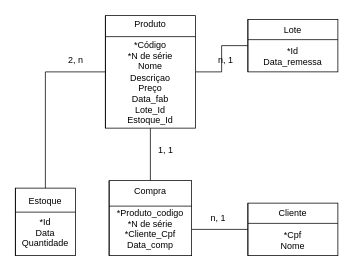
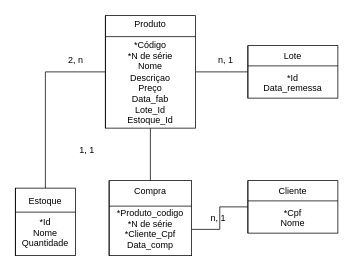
- <mxCell id="8" value="Lote&lt;br&gt;&lt;br&gt;*Id&lt;br&gt;Data_remessa" style="shape=internalStorage;whiteSpace=wrap;html=1;backgroundOutline=1;dx=0;dy=27;" parent="1" vertex="1"><mxGeometry x="330" y="25" width="120" height="70" as="geometry" /></mxCell>
+ <mxCell id="8" value="Lote&lt;br&gt;&lt;br&gt;*Id&lt;br&gt;Data_remessa" style="shape=internalStorage;whiteSpace=wrap;html=1;backgroundOutline=1;dx=0;dy=27;" parent="1" vertex="1"><mxGeometry x="330" y="60" width="120" height="70" as="geometry" /></mxCell>
- <mxCell id="12" value="1, 1" style="text;html=1;align=center;verticalAlign=middle;resizable=0;points=[];autosize=1;" parent="1" vertex="1"><mxGeometry x="200" y="190" width="40" height="20" as="geometry" /></mxCell>
+ <mxCell id="12" value="1, 1" style="text;html=1;align=center;verticalAlign=middle;resizable=0;points=[];autosize=1;" parent="1" vertex="1"><mxGeometry x="95" y="190" width="40" height="20" as="geometry" /></mxCell>
- <mxCell id="9" value="Estoque&lt;br&gt;&lt;br&gt;*Id&lt;br&gt;Data&lt;br&gt;Quantidade" style="shape=internalStorage;whiteSpace=wrap;html=1;backgroundOutline=1;dx=0;dy=32;" parent="1" vertex="1"><mxGeometry x="20" y="250" width="80" height="90" as="geometry" /></mxCell>
+ <mxCell id="9" value="Estoque&lt;br&gt;&lt;br&gt;*Id&lt;br&gt;Nome&lt;br&gt;Quantidade" style="shape=internalStorage;whiteSpace=wrap;html=1;backgroundOutline=1;dx=0;dy=32;" parent="1" vertex="1"><mxGeometry x="20" y="250" width="80" height="90" as="geometry" /></mxCell>
- <mxCell id="7" value="Cliente&lt;br&gt;&lt;br&gt;*Cpf&lt;br&gt;Nome" style="shape=internalStorage;whiteSpace=wrap;html=1;backgroundOutline=1;dx=0;dy=27;" parent="1" vertex="1"><mxGeometry x="330" y="270" width="120" height="70" as="geometry" /></mxCell>
+ <mxCell id="7" value="Cliente&lt;br&gt;&lt;br&gt;*Cpf&lt;br&gt;Nome" style="shape=internalStorage;whiteSpace=wrap;html=1;backgroundOutline=1;dx=0;dy=27;" parent="1" vertex="1"><mxGeometry x="330" y="240" width="120" height="70" as="geometry" /></mxCell>
